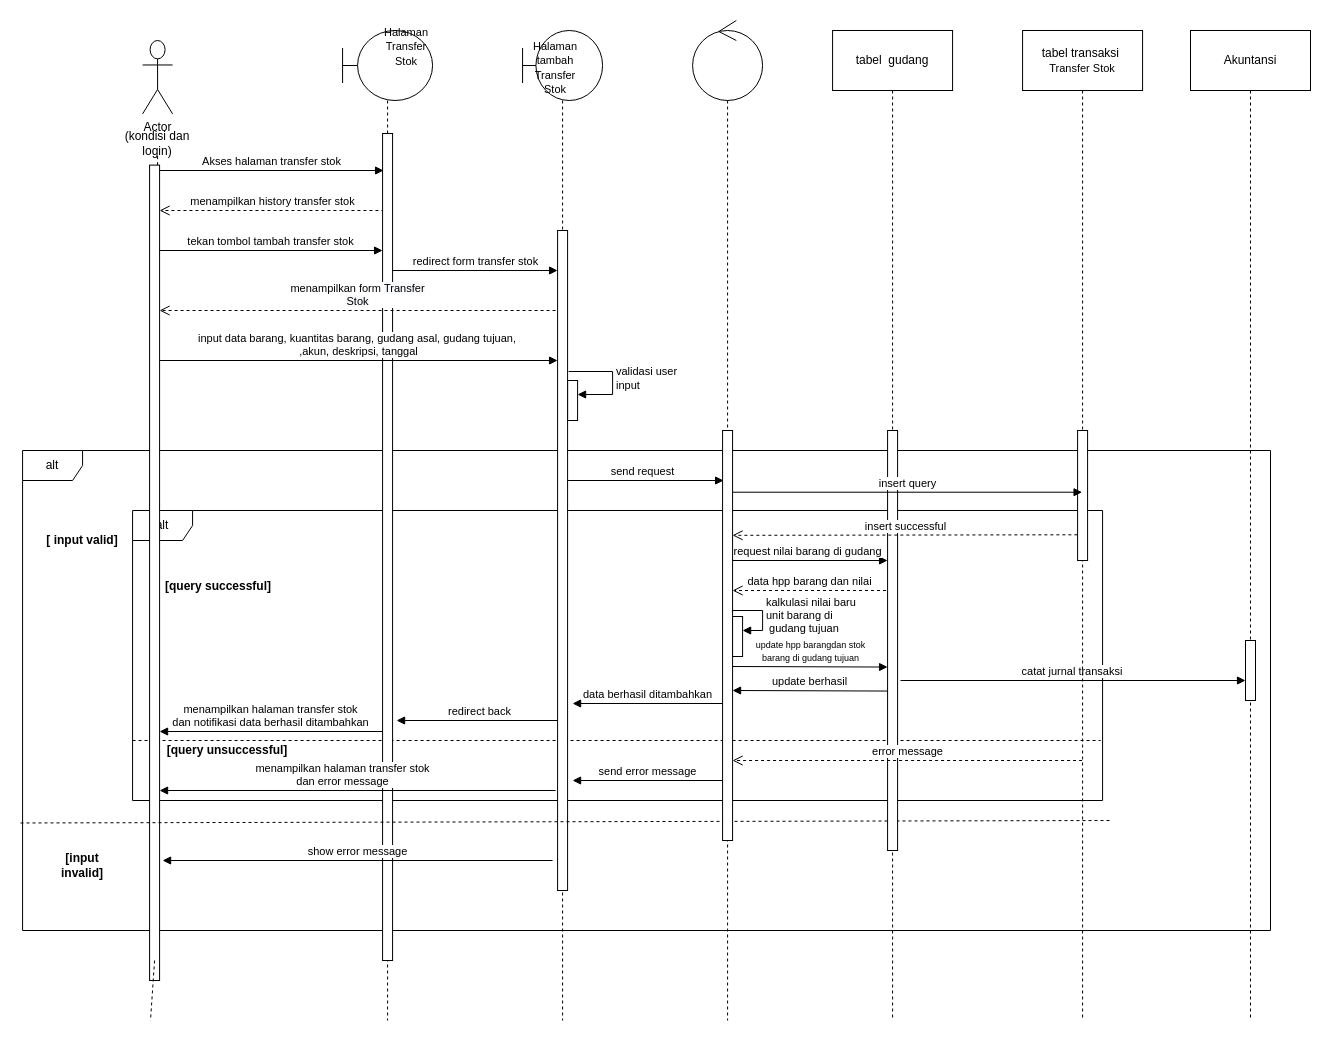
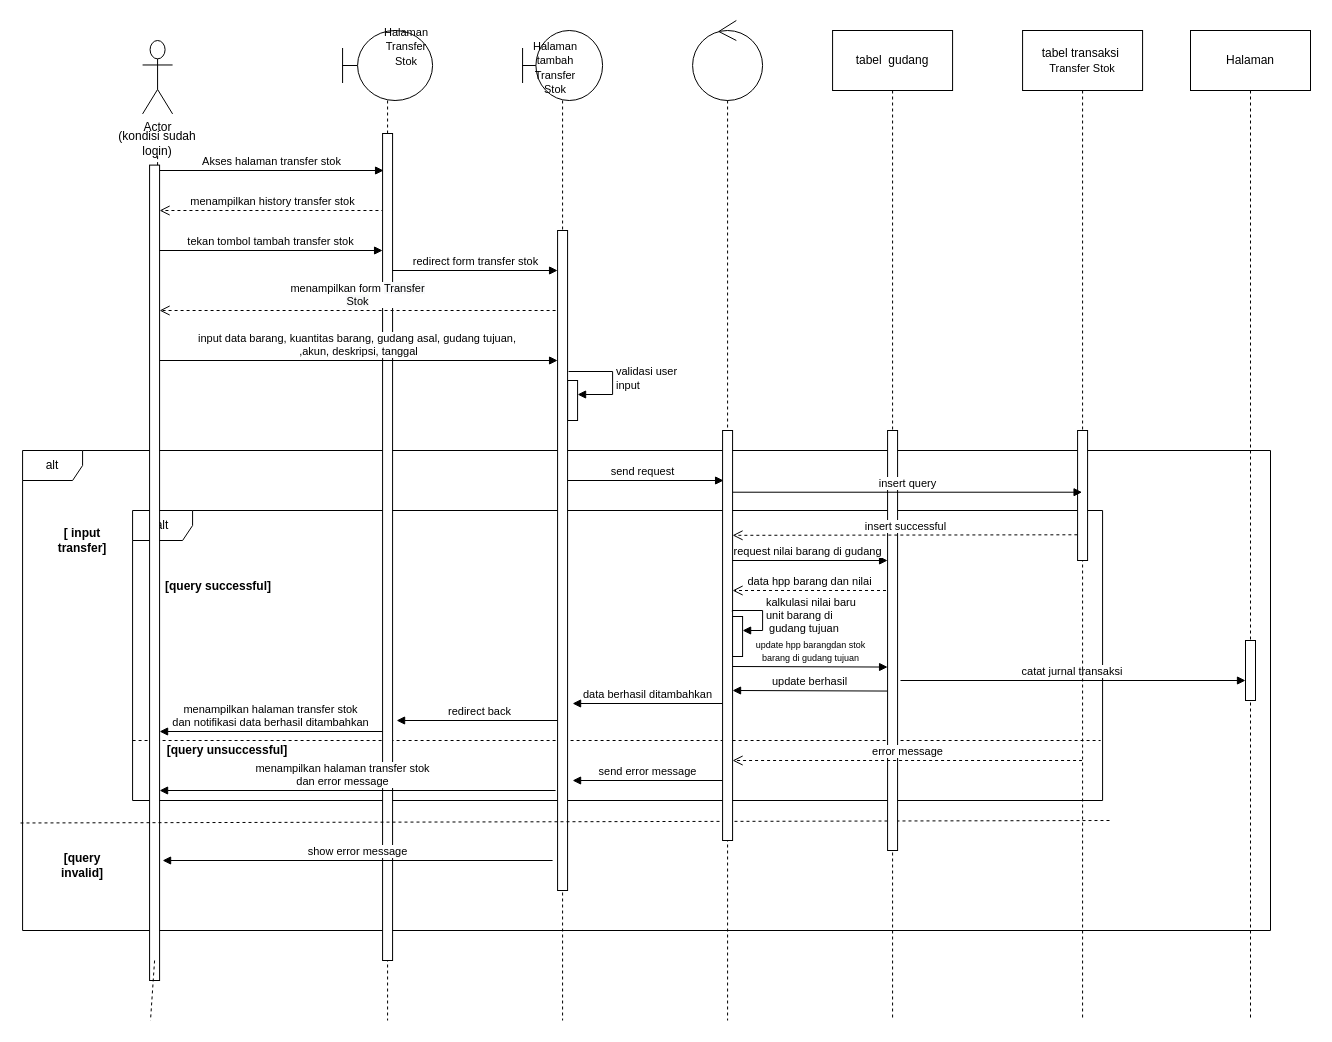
- <mxCell id="53" value="Akuntansi" style="shape=umlLifeline;perimeter=lifelinePerimeter;whiteSpace=wrap;html=1;container=1;collapsible=0;recursiveResize=0;outlineConnect=0;size=60;" parent="1" vertex="1"><mxGeometry x="1190" y="30" width="120" height="990" as="geometry" /></mxCell>
+ <mxCell id="53" value="Halaman" style="shape=umlLifeline;perimeter=lifelinePerimeter;whiteSpace=wrap;html=1;container=1;collapsible=0;recursiveResize=0;outlineConnect=0;size=60;" parent="1" vertex="1"><mxGeometry x="1190" y="30" width="120" height="990" as="geometry" /></mxCell>
- <mxCell id="29" value="(kondisi dan login)" style="text;html=1;strokeColor=none;fillColor=none;align=center;verticalAlign=middle;whiteSpace=wrap;rounded=0;" parent="27" vertex="1"><mxGeometry y="100.342" width="90" height="24.474" as="geometry" /></mxCell>
+ <mxCell id="29" value="(kondisi sudah login)" style="text;html=1;strokeColor=none;fillColor=none;align=center;verticalAlign=middle;whiteSpace=wrap;rounded=0;" parent="27" vertex="1"><mxGeometry y="100.342" width="90" height="24.474" as="geometry" /></mxCell>
- <mxCell id="26" value="&lt;b&gt;[ input valid]&lt;/b&gt;" style="text;html=1;strokeColor=none;fillColor=none;align=center;verticalAlign=middle;whiteSpace=wrap;rounded=0;" parent="1" vertex="1"><mxGeometry x="42.08" y="510" width="80" height="60" as="geometry" /></mxCell>
+ <mxCell id="26" value="&lt;b&gt;[ input transfer]&lt;/b&gt;" style="text;html=1;strokeColor=none;fillColor=none;align=center;verticalAlign=middle;whiteSpace=wrap;rounded=0;" parent="1" vertex="1"><mxGeometry x="42.08" y="510" width="80" height="60" as="geometry" /></mxCell>
- <mxCell id="25" value="&lt;b&gt;[input invalid]&lt;/b&gt;" style="text;html=1;strokeColor=none;fillColor=none;align=center;verticalAlign=middle;whiteSpace=wrap;rounded=0;" parent="1" vertex="1"><mxGeometry x="42.08" y="840" width="80" height="50" as="geometry" /></mxCell>
+ <mxCell id="25" value="&lt;b&gt;[query invalid]&lt;/b&gt;" style="text;html=1;strokeColor=none;fillColor=none;align=center;verticalAlign=middle;whiteSpace=wrap;rounded=0;" parent="1" vertex="1"><mxGeometry x="42.08" y="840" width="80" height="50" as="geometry" /></mxCell>
